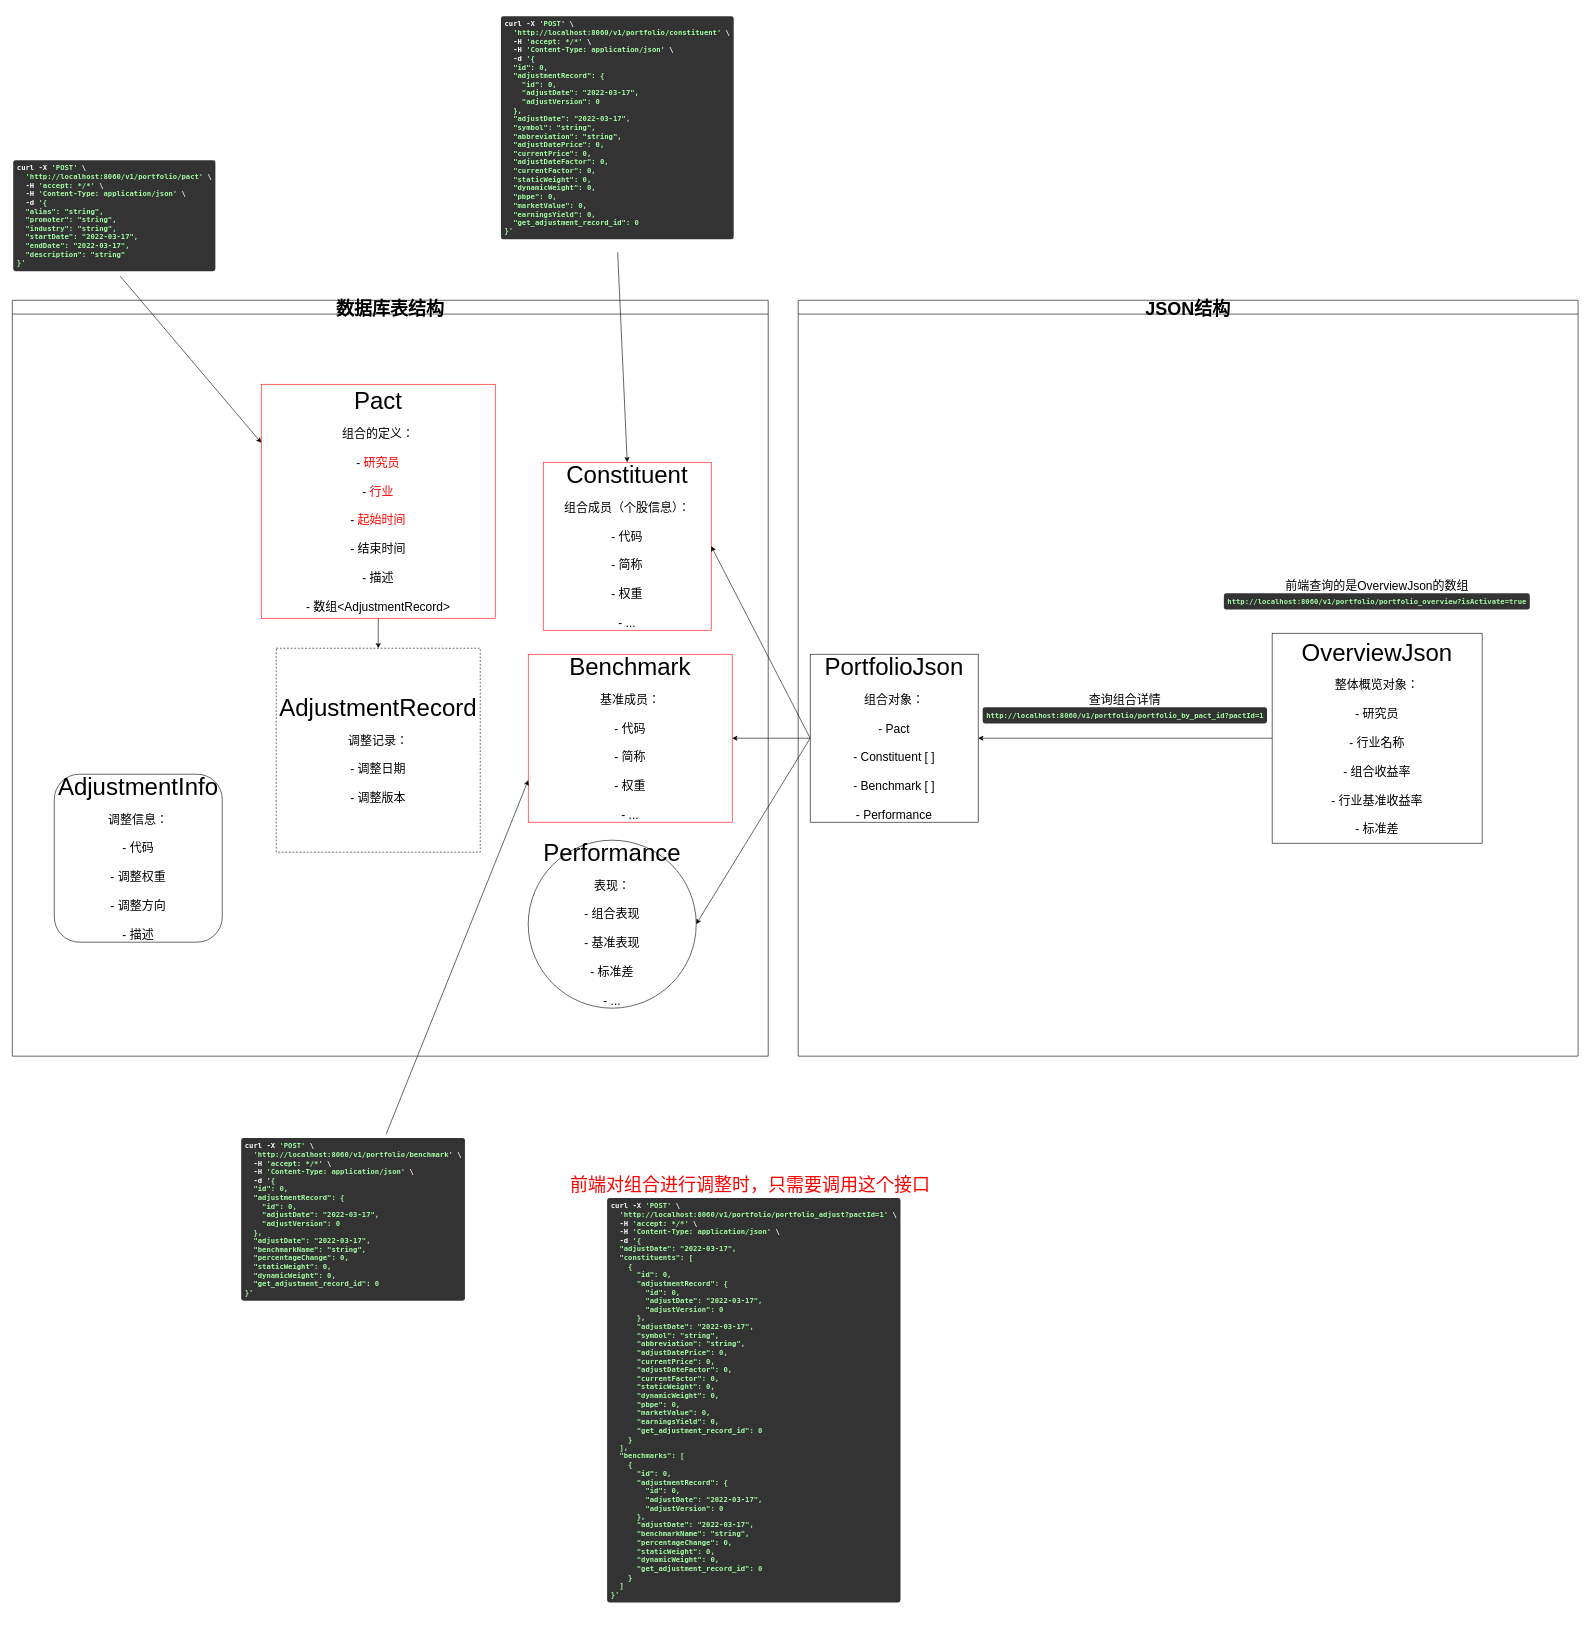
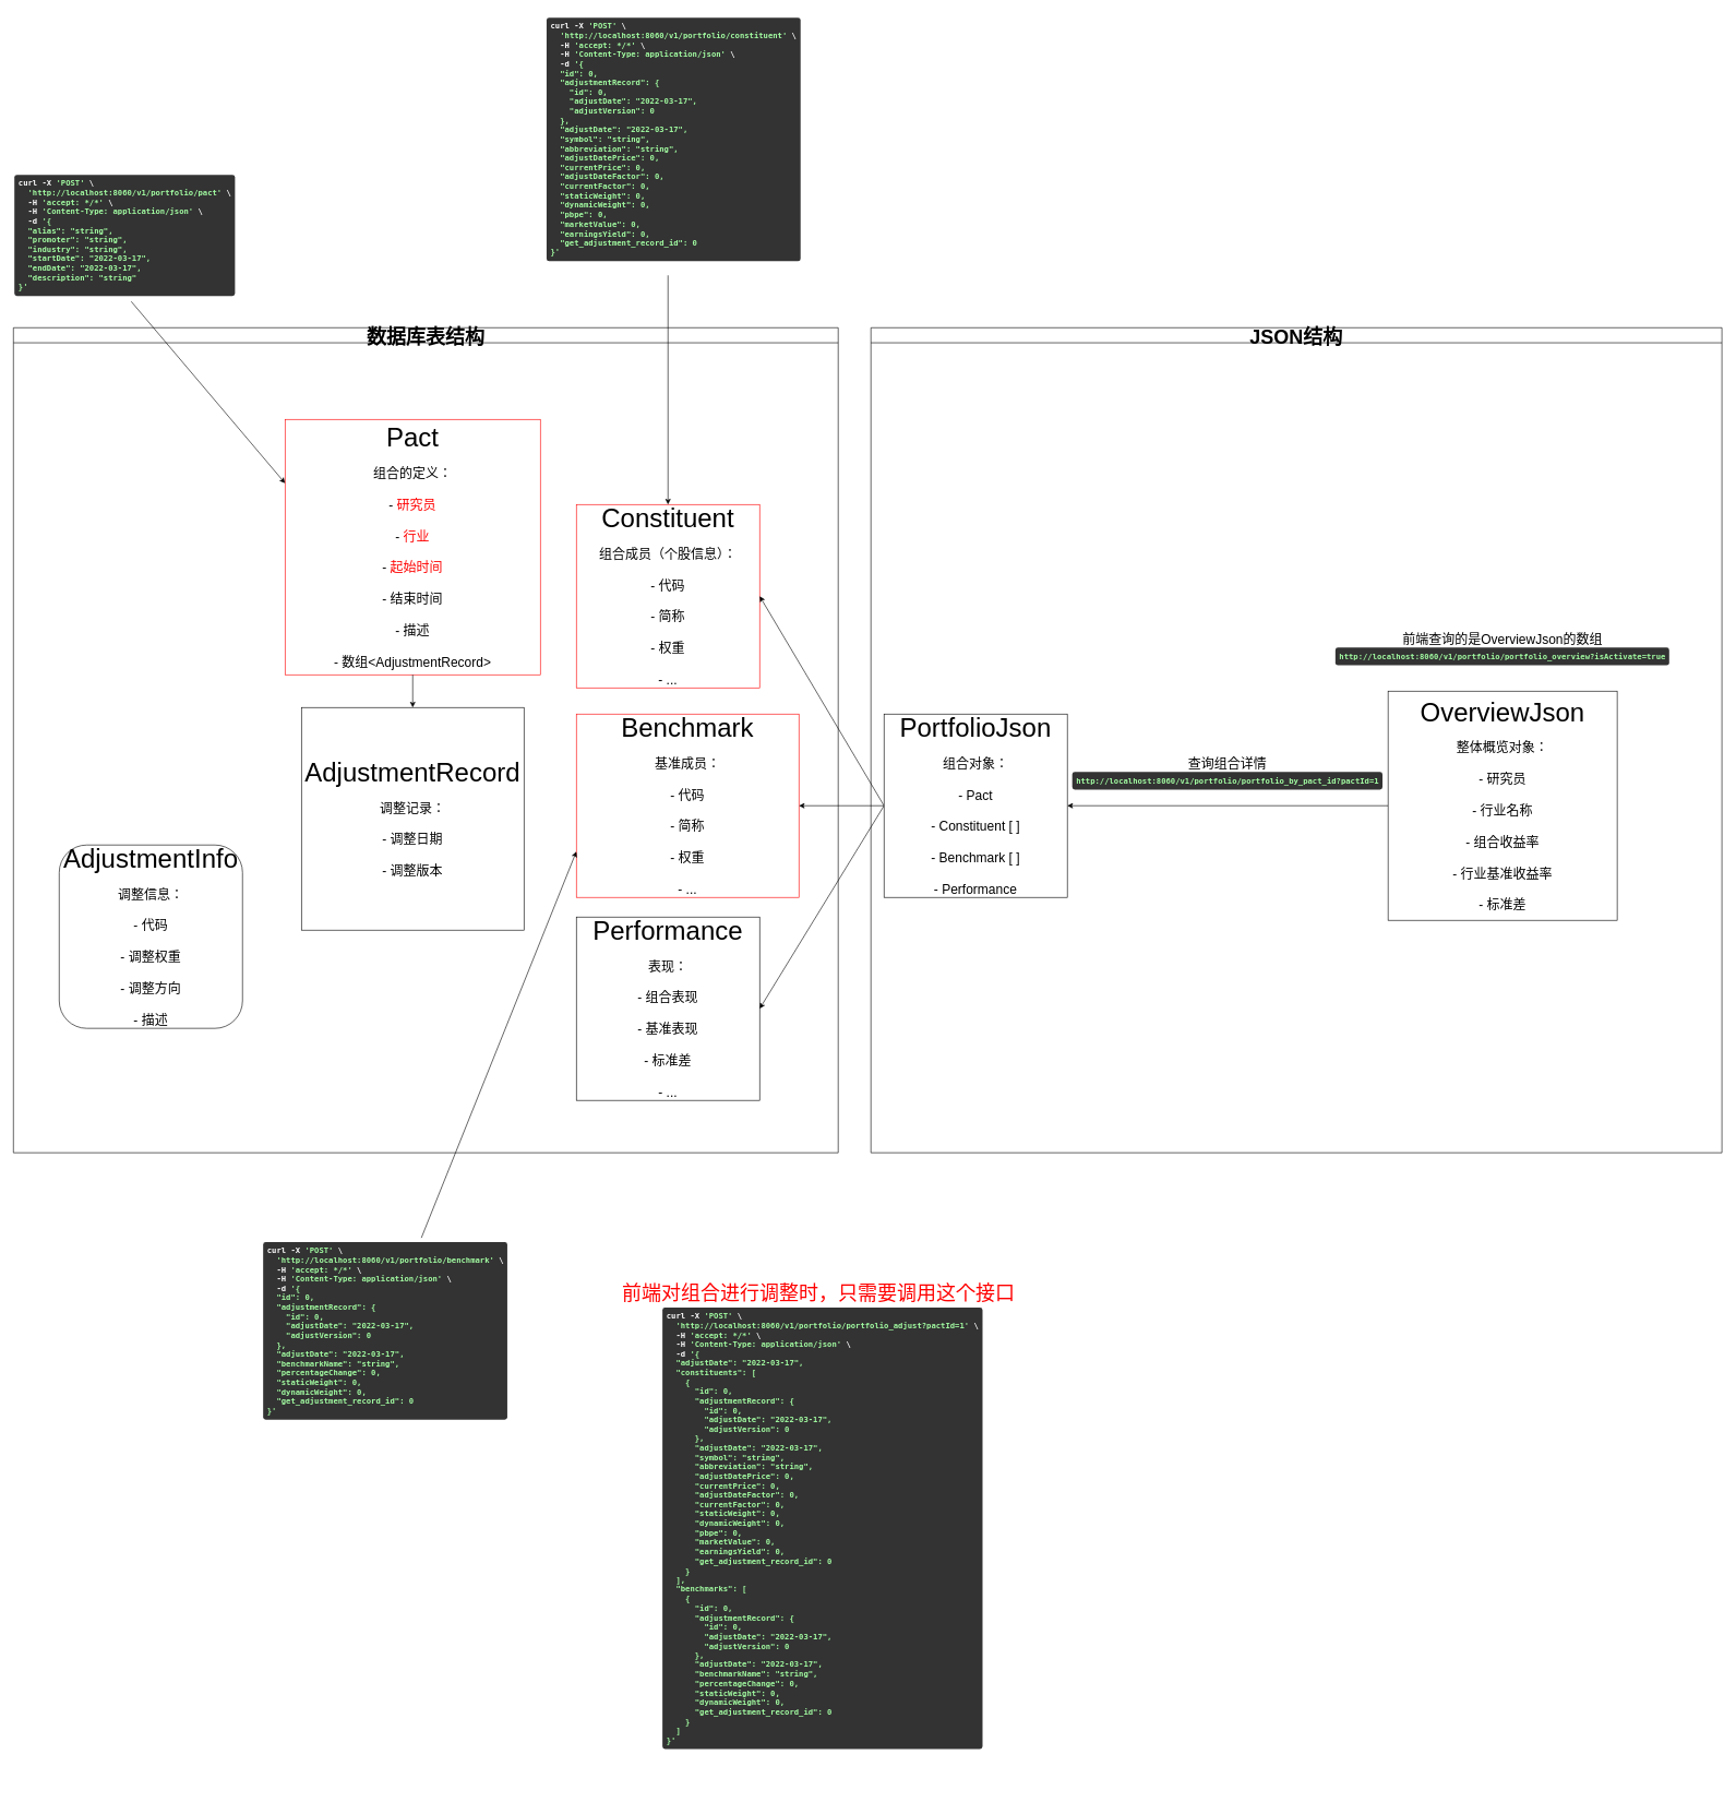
- <mxCell id="2" value="Constituent&lt;br&gt;&lt;font style=&quot;font-size: 20px&quot;&gt;组合成员（个股信息）：&lt;br&gt;- 代码&lt;br&gt;- 简称&lt;br&gt;- 权重&lt;br&gt;- ...&lt;br&gt;&lt;/font&gt;" style="whiteSpace=wrap;html=1;aspect=fixed;fontSize=40;strokeColor=#FF0000;" vertex="1" parent="1"><mxGeometry x="905" y="770" width="280" height="280" as="geometry" /></mxCell>
+ <mxCell id="2" value="Constituent&lt;br&gt;&lt;font style=&quot;font-size: 20px&quot;&gt;组合成员（个股信息）：&lt;br&gt;- 代码&lt;br&gt;- 简称&lt;br&gt;- 权重&lt;br&gt;- ...&lt;br&gt;&lt;/font&gt;" style="whiteSpace=wrap;html=1;aspect=fixed;fontSize=40;strokeColor=#FF0000;" vertex="1" parent="1"><mxGeometry x="880" y="770" width="280" height="280" as="geometry" /></mxCell>
- <mxCell id="13" value="AdjustmentRecord&lt;br&gt;&lt;font style=&quot;font-size: 20px&quot;&gt;调整记录：&lt;br&gt;- 调整日期&lt;br&gt;- 调整版本&lt;br&gt;&lt;/font&gt;" style="whiteSpace=wrap;html=1;aspect=fixed;fontSize=40;dashed=1;" vertex="1" parent="11"><mxGeometry x="440" y="580" width="340" height="340" as="geometry" /></mxCell>
+ <mxCell id="13" value="AdjustmentRecord&lt;br&gt;&lt;font style=&quot;font-size: 20px&quot;&gt;调整记录：&lt;br&gt;- 调整日期&lt;br&gt;- 调整版本&lt;br&gt;&lt;/font&gt;" style="whiteSpace=wrap;html=1;aspect=fixed;fontSize=40;" vertex="1" parent="11"><mxGeometry x="440" y="580" width="340" height="340" as="geometry" /></mxCell>
- <mxCell id="4" value="Performance&lt;br&gt;&lt;font style=&quot;font-size: 20px&quot;&gt;表现：&lt;br&gt;- 组合表现&lt;br&gt;- 基准表现&lt;br&gt;- 标准差&lt;br&gt;- ...&lt;br&gt;&lt;/font&gt;" style="ellipse;whiteSpace=wrap;html=1;aspect=fixed;fontSize=40;" vertex="1" parent="1"><mxGeometry x="880" y="1400" width="280" height="280" as="geometry" /></mxCell>
+ <mxCell id="4" value="Performance&lt;br&gt;&lt;font style=&quot;font-size: 20px&quot;&gt;表现：&lt;br&gt;- 组合表现&lt;br&gt;- 基准表现&lt;br&gt;- 标准差&lt;br&gt;- ...&lt;br&gt;&lt;/font&gt;" style="whiteSpace=wrap;html=1;aspect=fixed;fontSize=40;" vertex="1" parent="1"><mxGeometry x="880" y="1400" width="280" height="280" as="geometry" /></mxCell>
